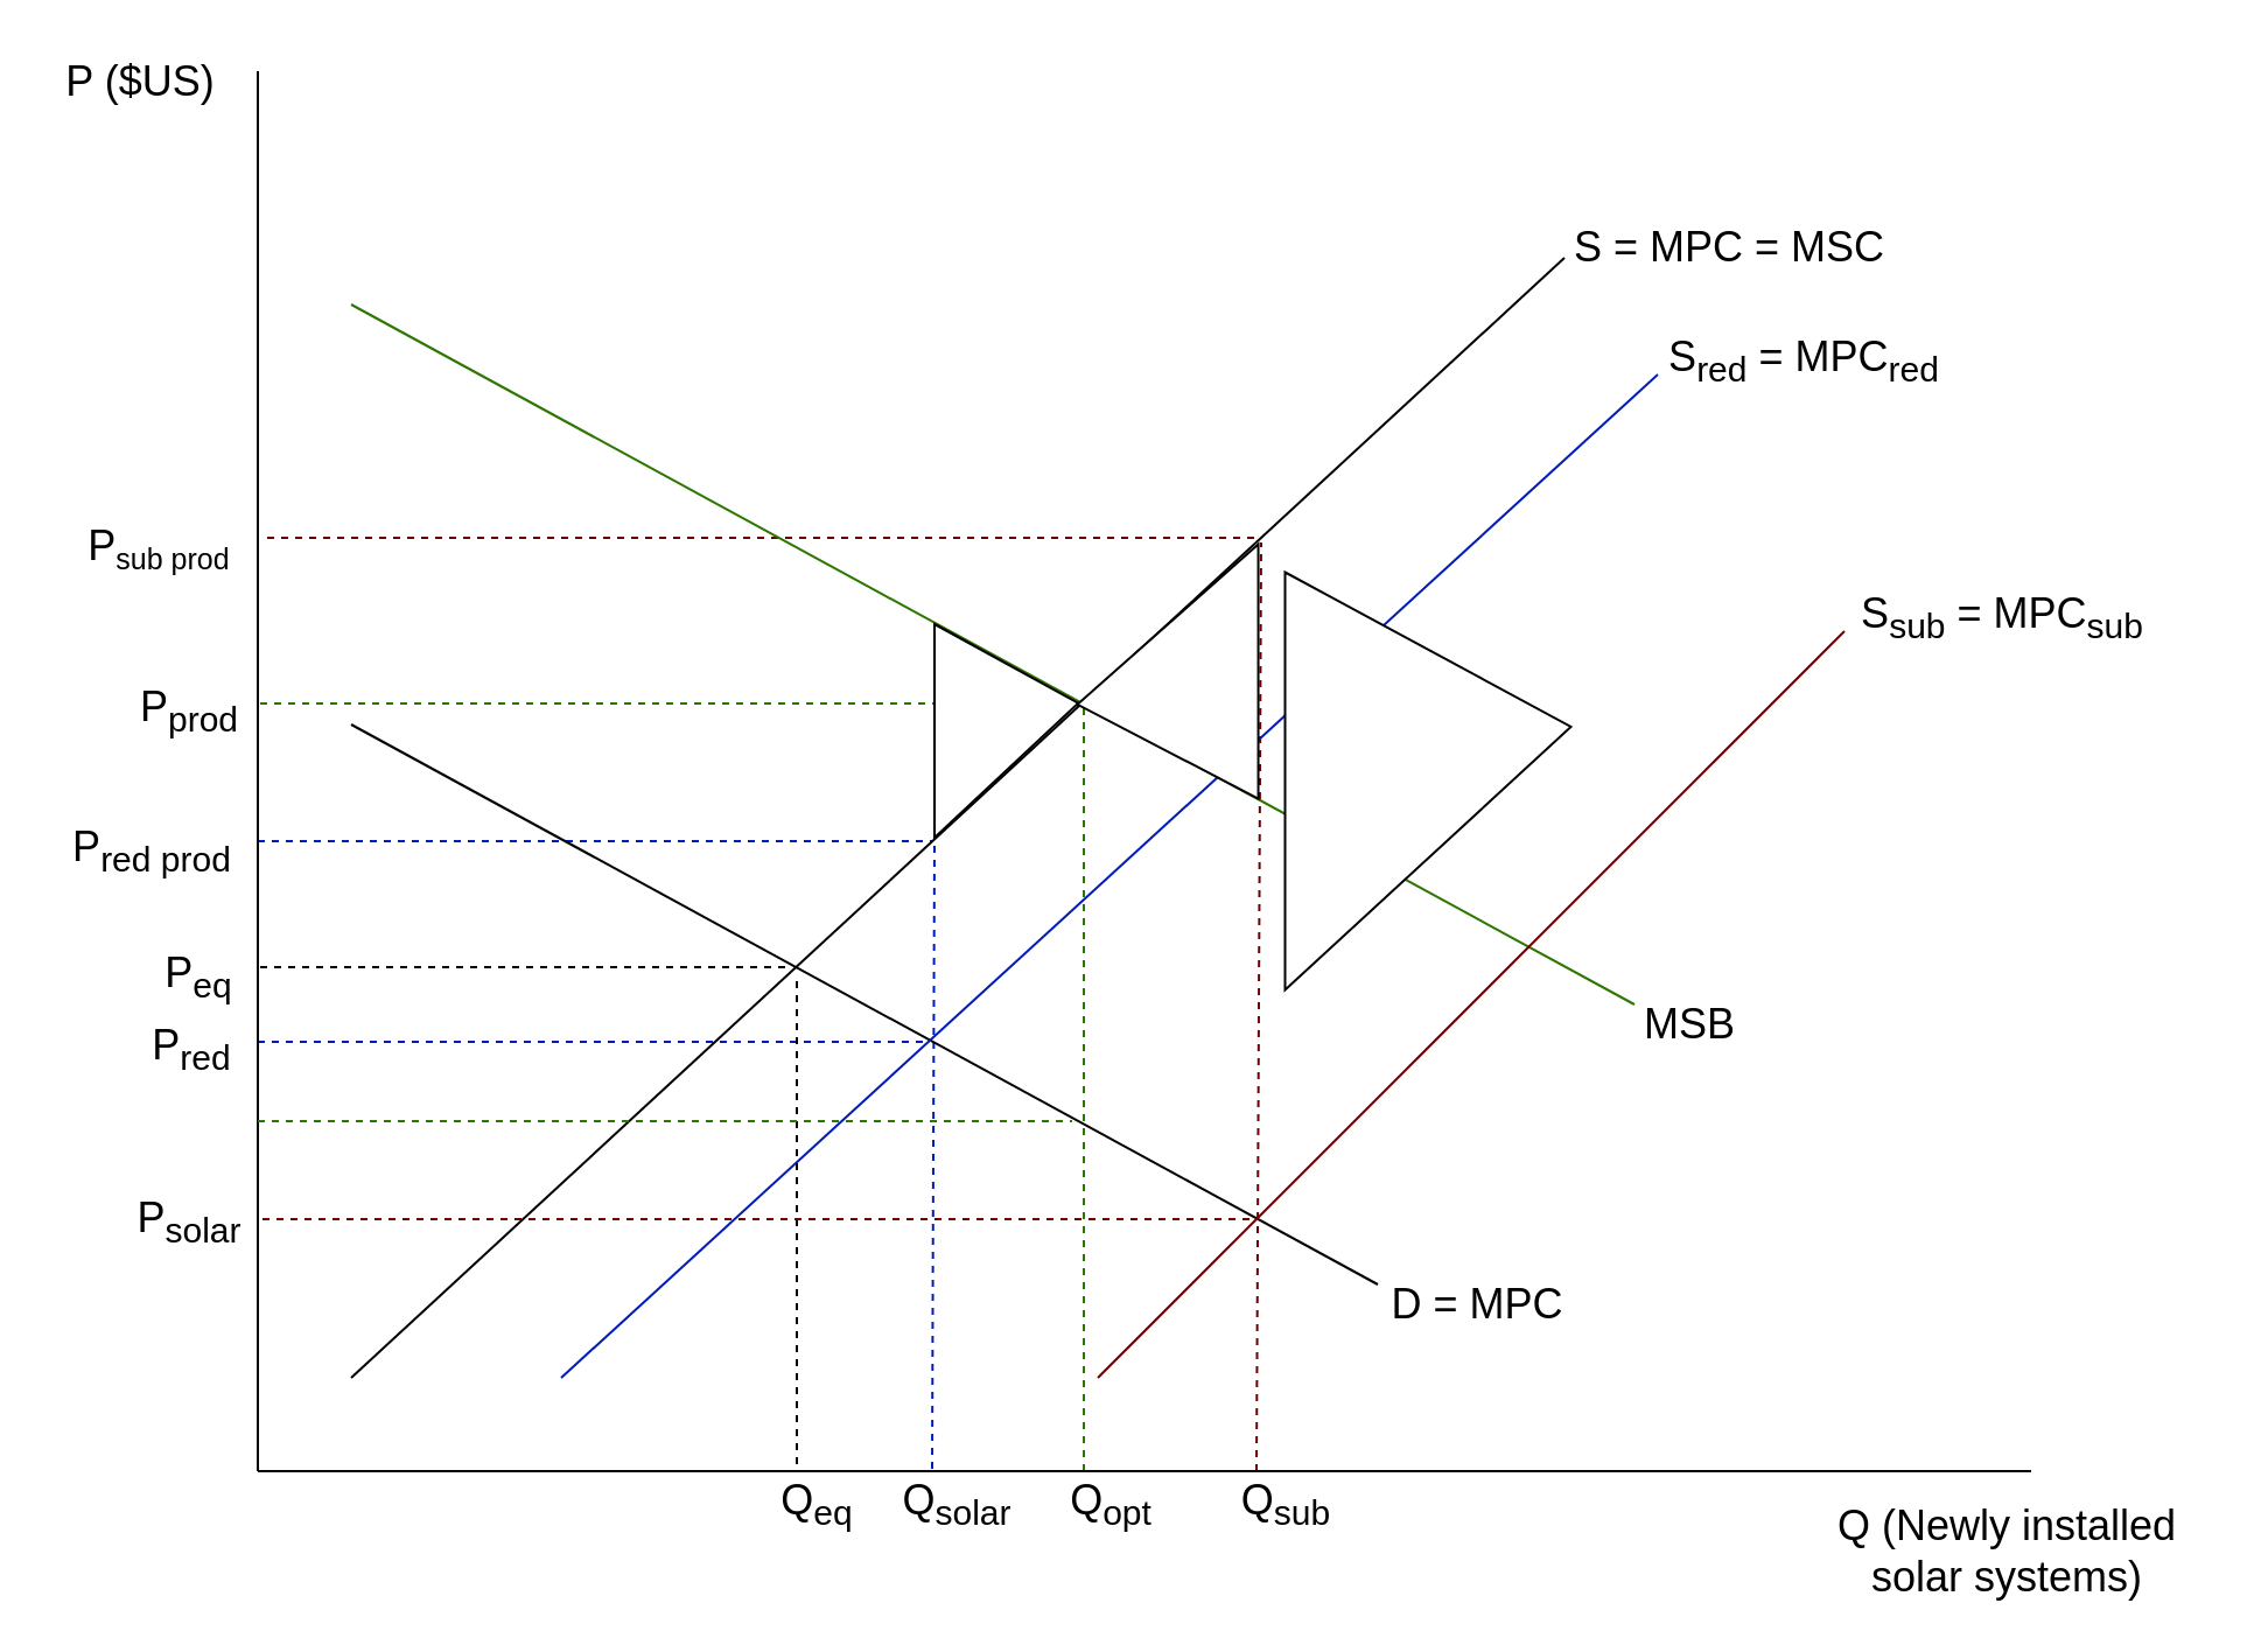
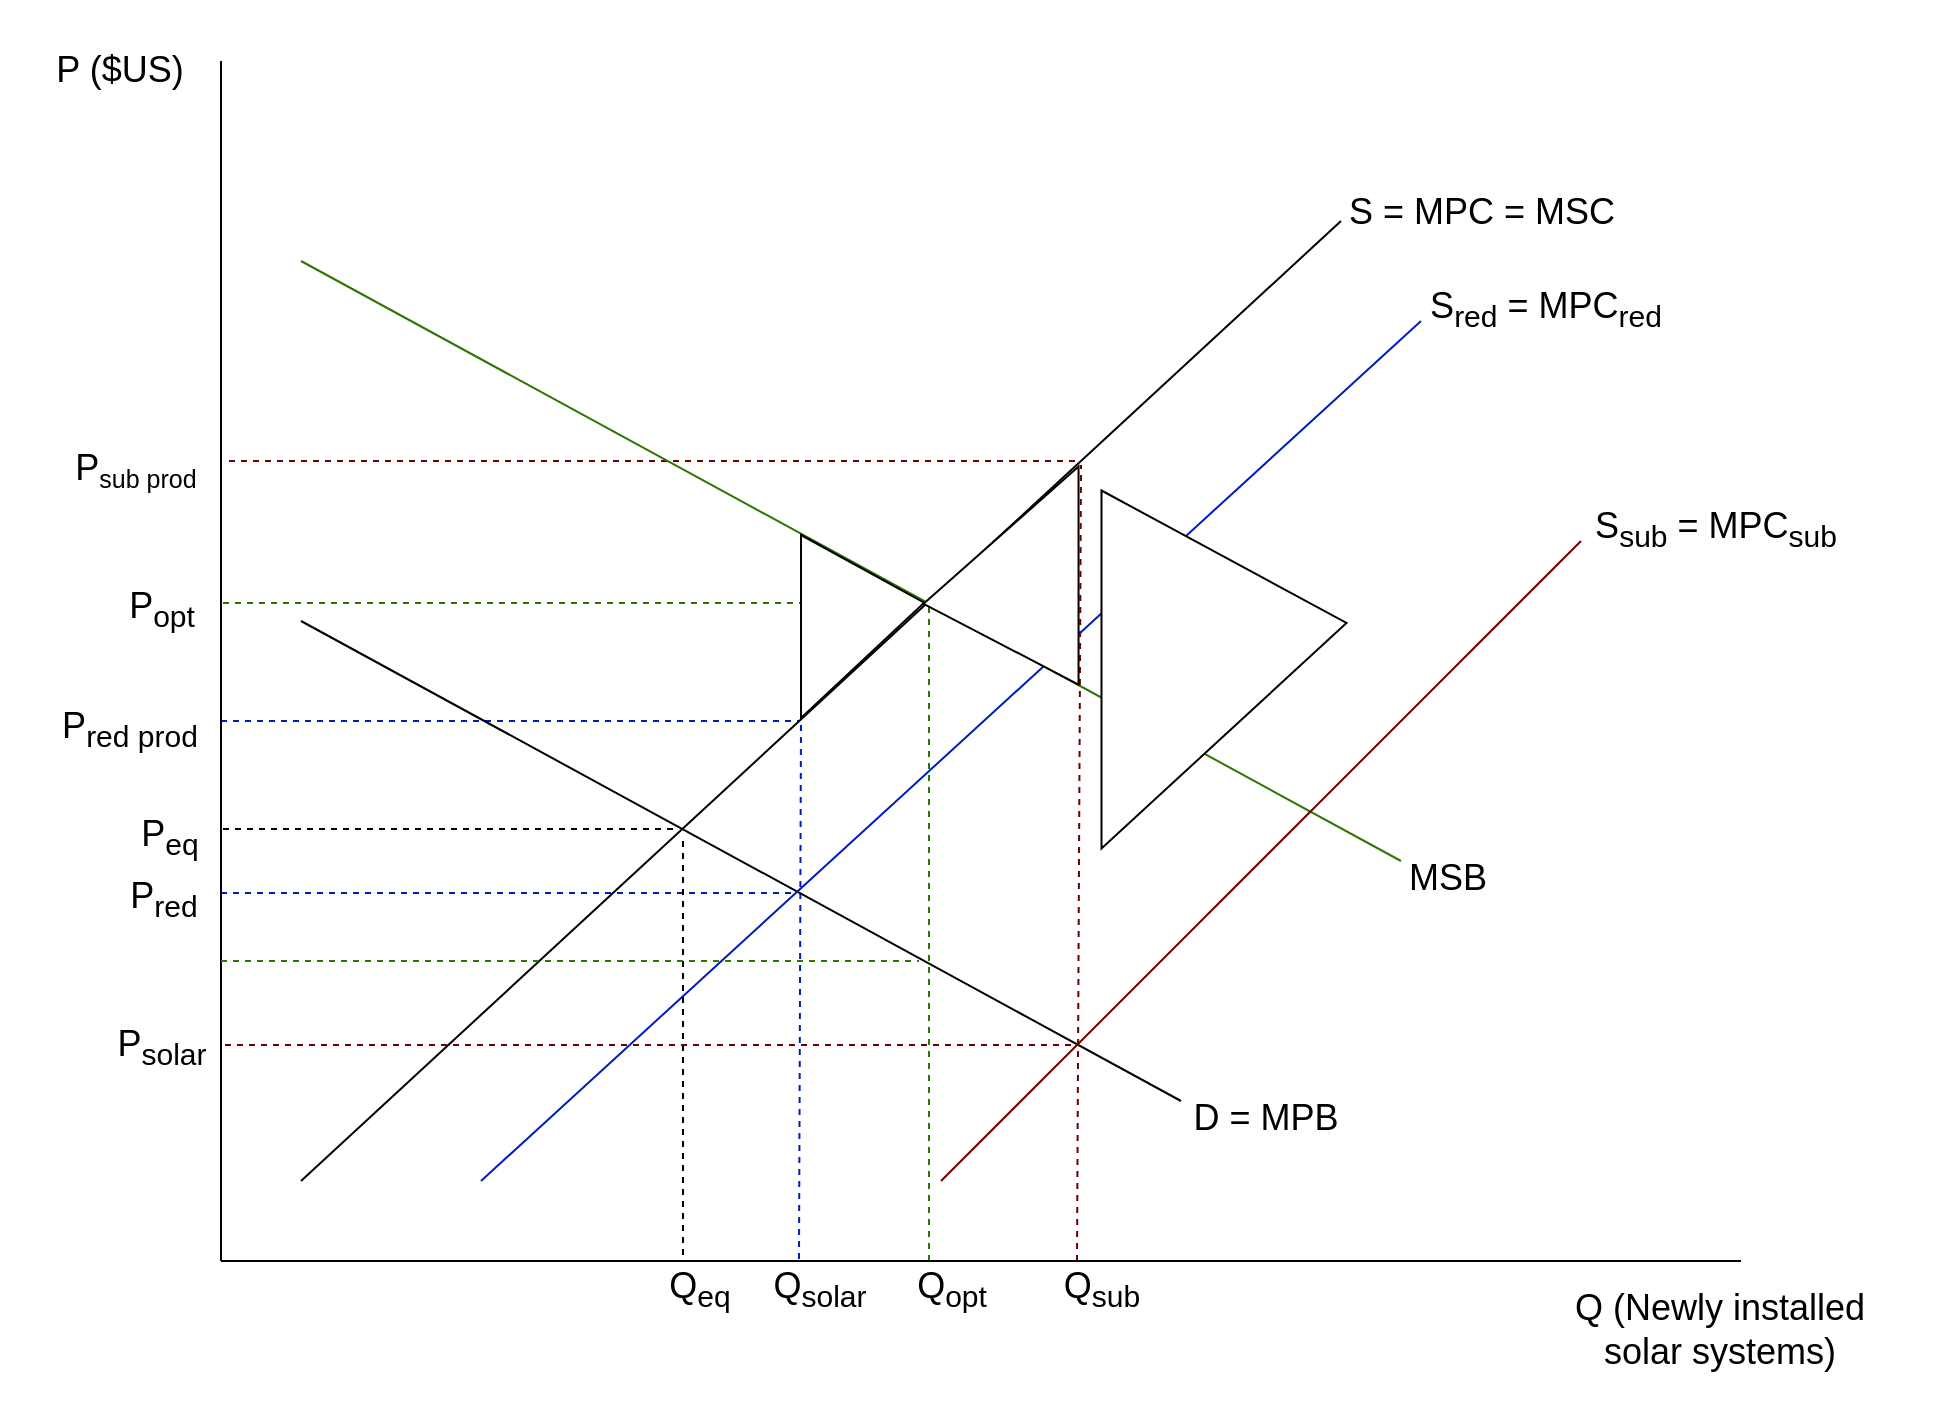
- <mxCell id="23" value="&lt;span style=&quot;font-size: 18px;&quot;&gt;P&lt;sub&gt;prod&lt;/sub&gt;&lt;/span&gt;" style="text;html=1;strokeColor=none;fillColor=none;align=center;verticalAlign=middle;whiteSpace=wrap;rounded=0;" parent="1" vertex="1"><mxGeometry x="41" y="290" width="80" height="30" as="geometry" /></mxCell>
+ <mxCell id="23" value="&lt;span style=&quot;font-size: 18px;&quot;&gt;P&lt;sub&gt;opt&lt;/sub&gt;&lt;/span&gt;" style="text;html=1;strokeColor=none;fillColor=none;align=center;verticalAlign=middle;whiteSpace=wrap;rounded=0;" parent="1" vertex="1"><mxGeometry x="41" y="290" width="80" height="30" as="geometry" /></mxCell>
- <mxCell id="40" value="&lt;span style=&quot;font-size: 18px;&quot;&gt;D = MPC&lt;/span&gt;" style="text;html=1;strokeColor=none;fillColor=none;align=center;verticalAlign=middle;whiteSpace=wrap;rounded=0;" vertex="1" parent="1"><mxGeometry x="593" y="544" width="80" height="30" as="geometry" /></mxCell>
+ <mxCell id="40" value="&lt;span style=&quot;font-size: 18px;&quot;&gt;D = MPB&lt;/span&gt;" style="text;html=1;strokeColor=none;fillColor=none;align=center;verticalAlign=middle;whiteSpace=wrap;rounded=0;" vertex="1" parent="1"><mxGeometry x="593" y="544" width="80" height="30" as="geometry" /></mxCell>
